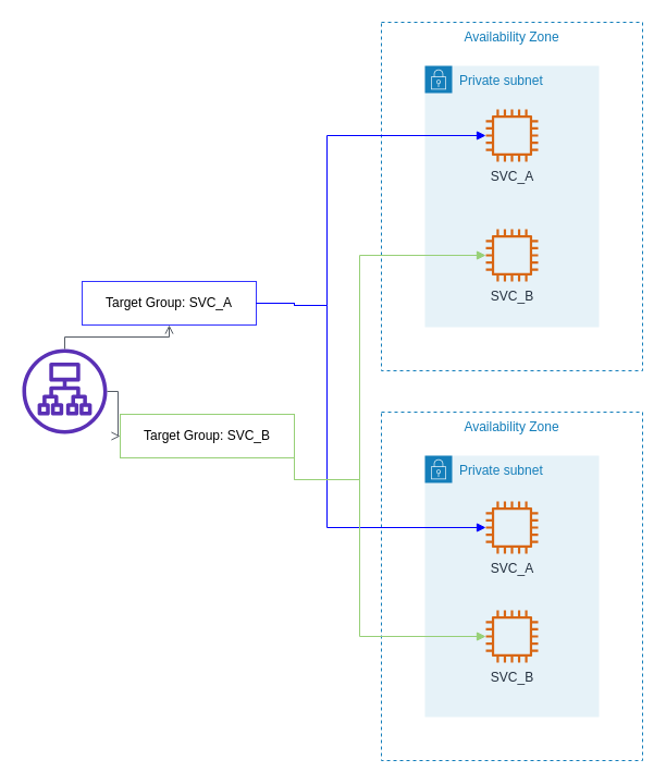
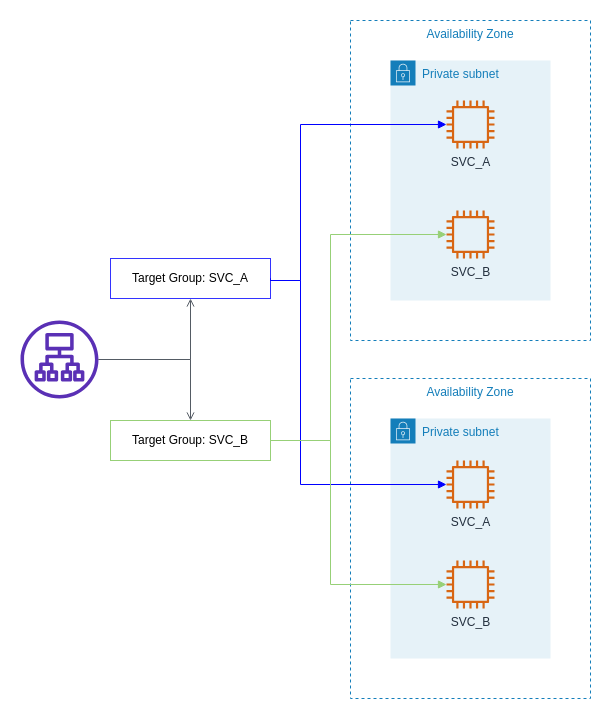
- <mxCell id="11" value="Target Group: SVC_A" style="rounded=0;whiteSpace=wrap;html=1;shadow=0;strokeColor=#3333FF;" vertex="1" parent="1"><mxGeometry x="75" y="258" width="160" height="40" as="geometry" /></mxCell>
+ <mxCell id="11" value="Target Group: SVC_A" style="rounded=0;whiteSpace=wrap;html=1;shadow=0;strokeColor=#3333FF;" vertex="1" parent="1"><mxGeometry x="110" y="258" width="160" height="40" as="geometry" /></mxCell>
- <mxCell id="12" value="Target Group: SVC_B" style="rounded=0;whiteSpace=wrap;html=1;strokeColor=#97D077;shadow=0;" vertex="1" parent="1"><mxGeometry x="110" y="380" width="160" height="40" as="geometry" /></mxCell>
+ <mxCell id="12" value="Target Group: SVC_B" style="rounded=0;whiteSpace=wrap;html=1;strokeColor=#97D077;shadow=0;" vertex="1" parent="1"><mxGeometry x="110" y="420" width="160" height="40" as="geometry" /></mxCell>
